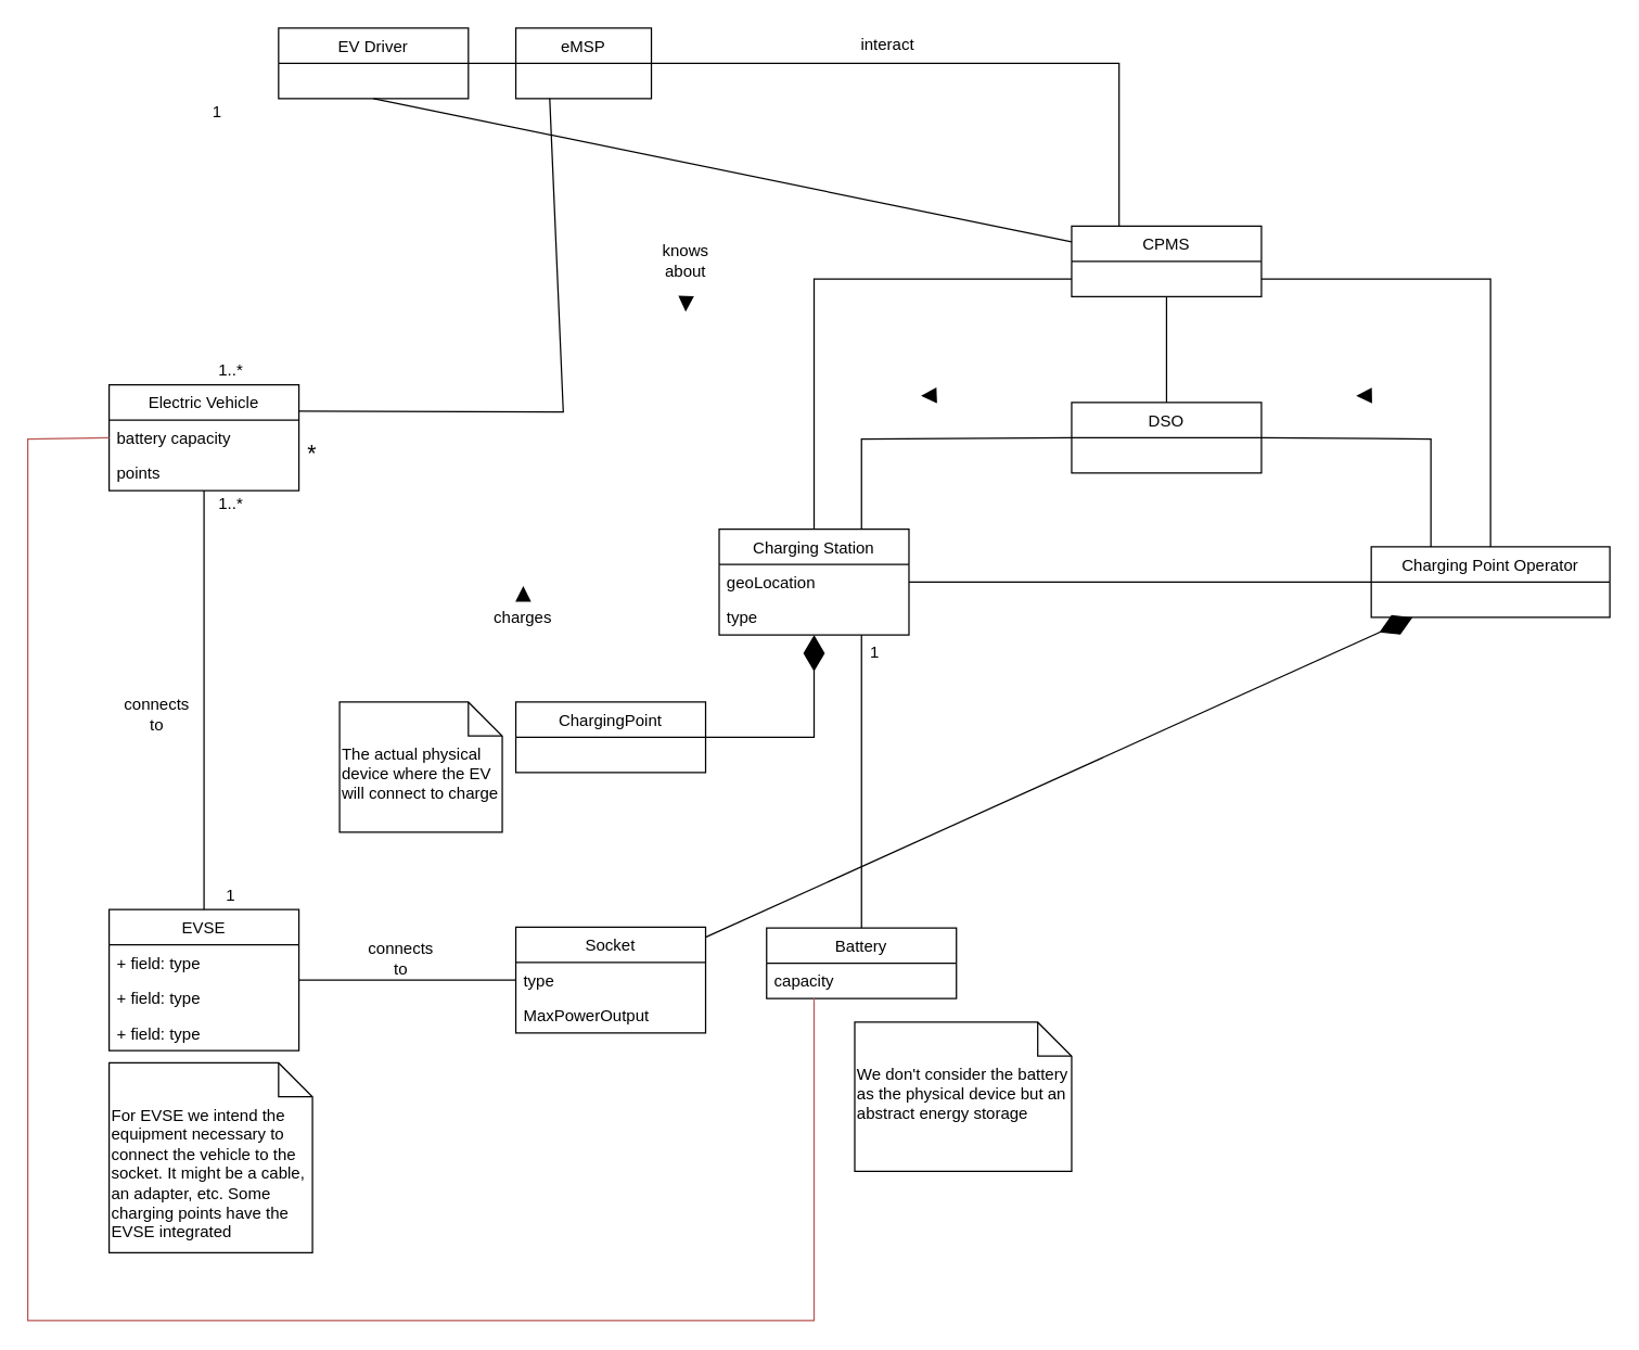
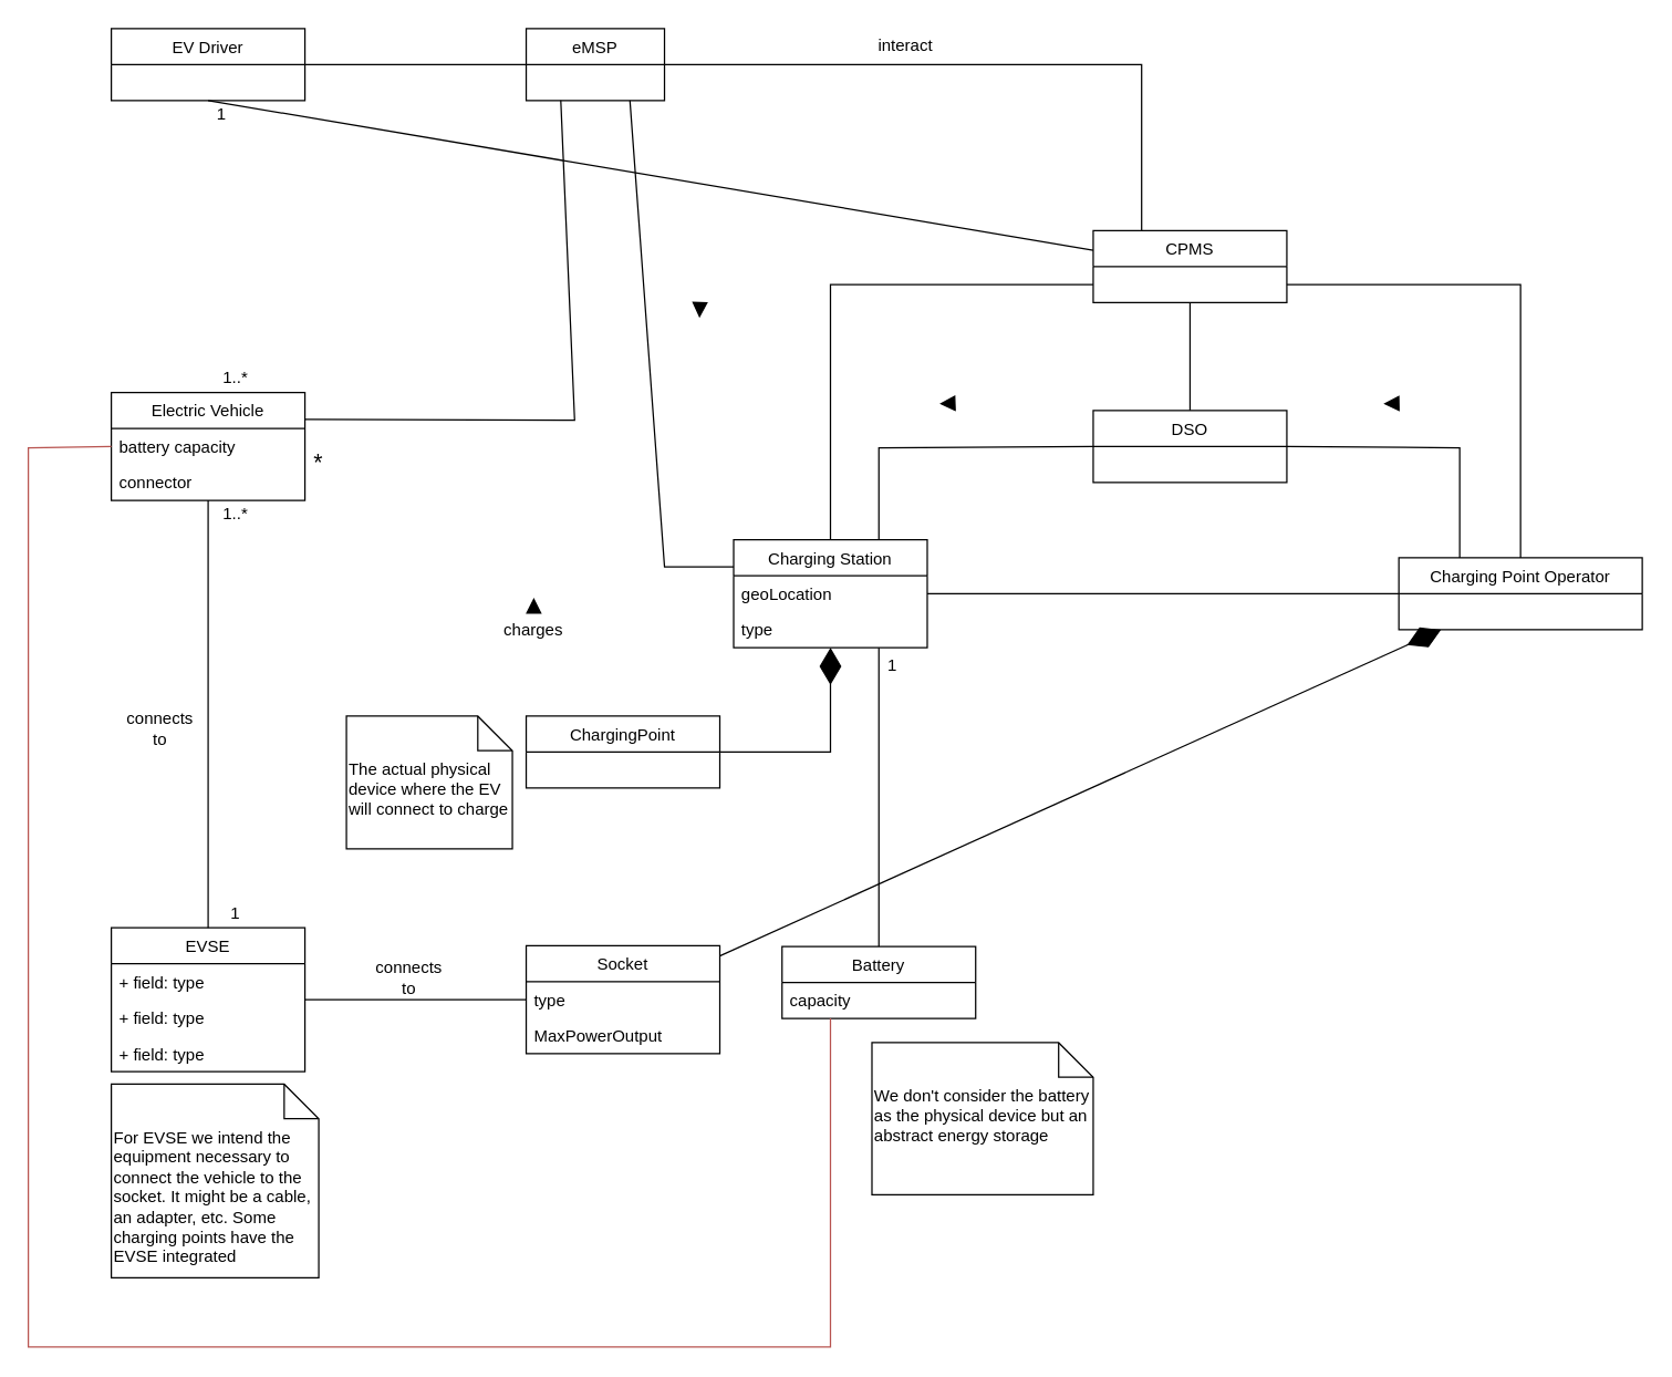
- <mxCell id="44" value="EV Driver" style="swimlane;fontStyle=0;childLayout=stackLayout;horizontal=1;startSize=26;fillColor=none;horizontalStack=0;resizeParent=1;resizeParentMax=0;resizeLast=0;collapsible=1;marginBottom=0;" vertex="1" parent="1"><mxGeometry x="205" y="20" width="140" height="52" as="geometry" /></mxCell>
+ <mxCell id="44" value="EV Driver" style="swimlane;fontStyle=0;childLayout=stackLayout;horizontal=1;startSize=26;fillColor=none;horizontalStack=0;resizeParent=1;resizeParentMax=0;resizeLast=0;collapsible=1;marginBottom=0;" vertex="1" parent="1"><mxGeometry x="80" y="20" width="140" height="52" as="geometry" /></mxCell>
- <mxCell id="56" value="knows about" style="text;html=1;strokeColor=none;fillColor=none;align=center;verticalAlign=middle;whiteSpace=wrap;rounded=0;" vertex="1" parent="1"><mxGeometry x="480" y="179.5" width="51" height="25" as="geometry" /></mxCell>
+ <mxCell id="48" value="" style="endArrow=none;html=1;rounded=0;exitX=0.75;exitY=1;exitDx=0;exitDy=0;entryX=0;entryY=0.25;entryDx=0;entryDy=0;" edge="1" parent="1" source="10" target="24"><mxGeometry width="50" height="50" relative="1" as="geometry"><mxPoint x="580" y="238.222" as="sourcePoint" /><mxPoint x="460" y="413" as="targetPoint" /><Array as="points"><mxPoint x="480" y="409" /></Array></mxGeometry></mxCell>
- <mxCell id="4" value="points" style="text;strokeColor=none;fillColor=none;align=left;verticalAlign=top;spacingLeft=4;spacingRight=4;overflow=hidden;rotatable=0;points=[[0,0.5],[1,0.5]];portConstraint=eastwest;" vertex="1" parent="2"><mxGeometry y="52" width="140" height="26" as="geometry" /></mxCell>
+ <mxCell id="4" value="connector" style="text;strokeColor=none;fillColor=none;align=left;verticalAlign=top;spacingLeft=4;spacingRight=4;overflow=hidden;rotatable=0;points=[[0,0.5],[1,0.5]];portConstraint=eastwest;" vertex="1" parent="2"><mxGeometry y="52" width="140" height="26" as="geometry" /></mxCell>
